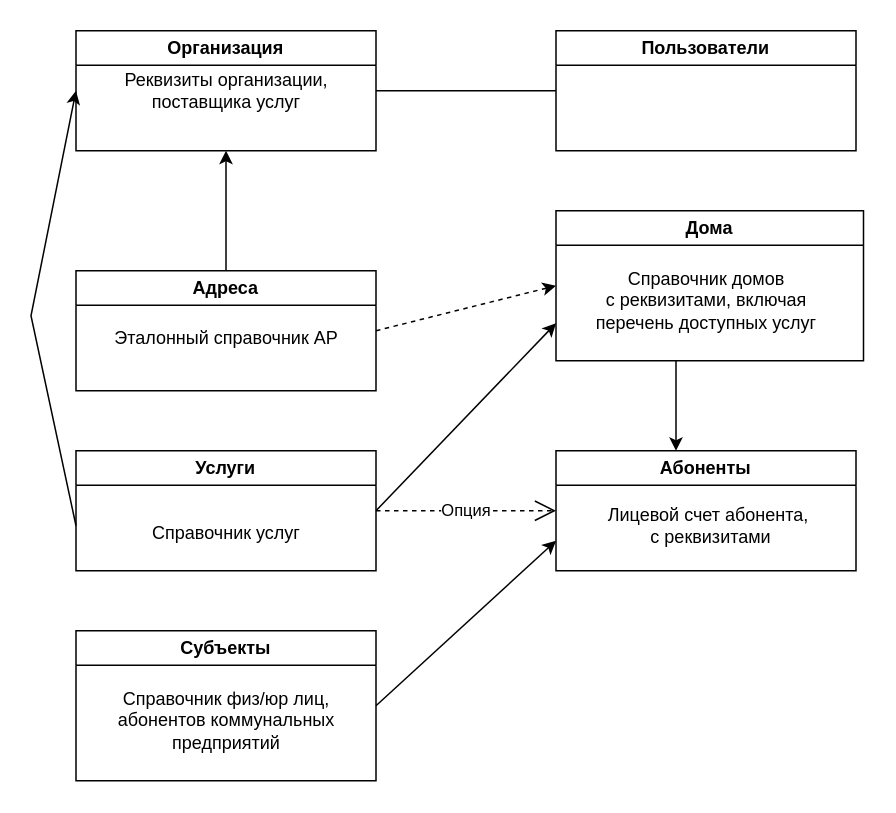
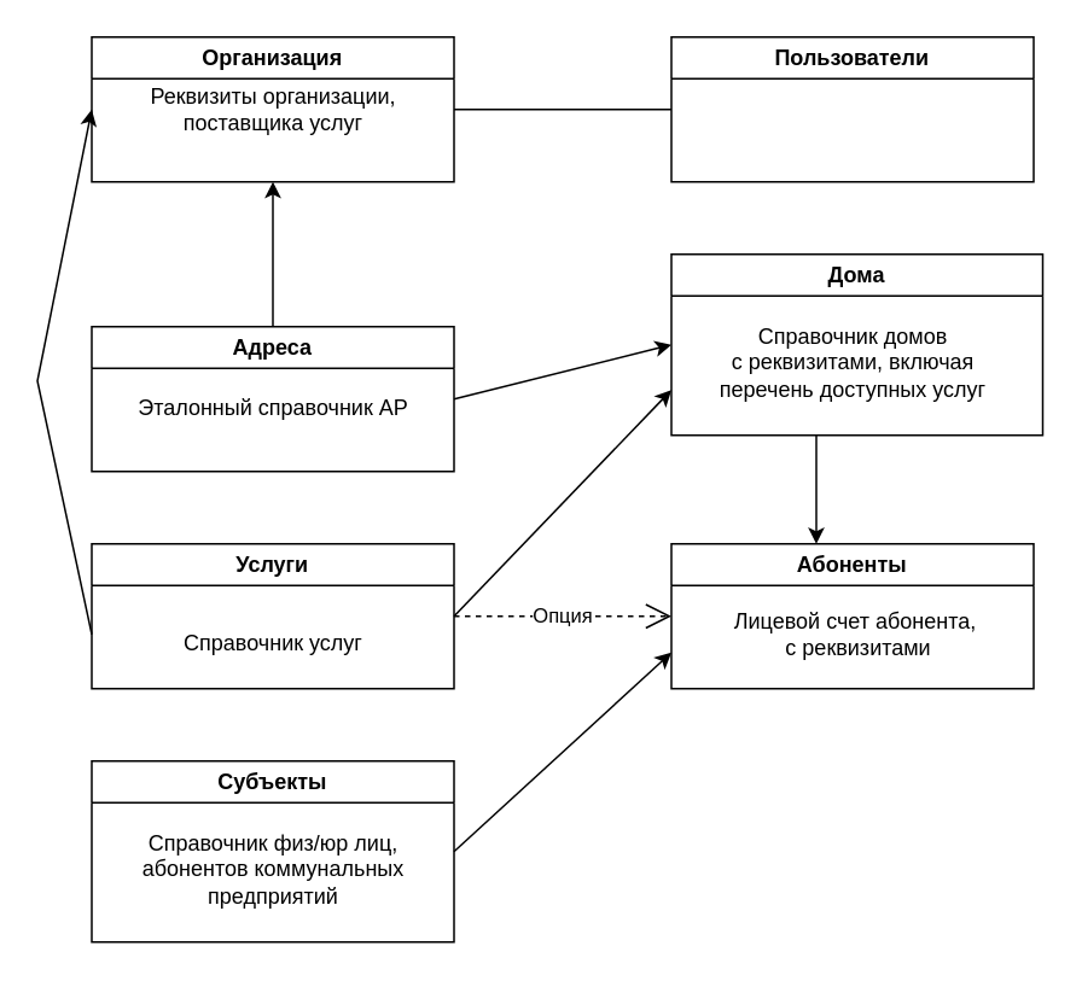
- <mxCell id="13" value="" style="endArrow=classic;html=1;rounded=0;exitX=1;exitY=0.5;exitDx=0;exitDy=0;entryX=0;entryY=0.5;entryDx=0;entryDy=0;dashed=1;" edge="1" parent="1" source="6" target="11"><mxGeometry width="50" height="50" relative="1" as="geometry"><mxPoint x="400" y="390" as="sourcePoint" /><mxPoint x="450" y="340" as="targetPoint" /></mxGeometry></mxCell>
+ <mxCell id="13" value="" style="endArrow=classic;html=1;rounded=0;exitX=1;exitY=0.5;exitDx=0;exitDy=0;entryX=0;entryY=0.5;entryDx=0;entryDy=0;" edge="1" parent="1" source="6" target="11"><mxGeometry width="50" height="50" relative="1" as="geometry"><mxPoint x="400" y="390" as="sourcePoint" /><mxPoint x="450" y="340" as="targetPoint" /></mxGeometry></mxCell>
